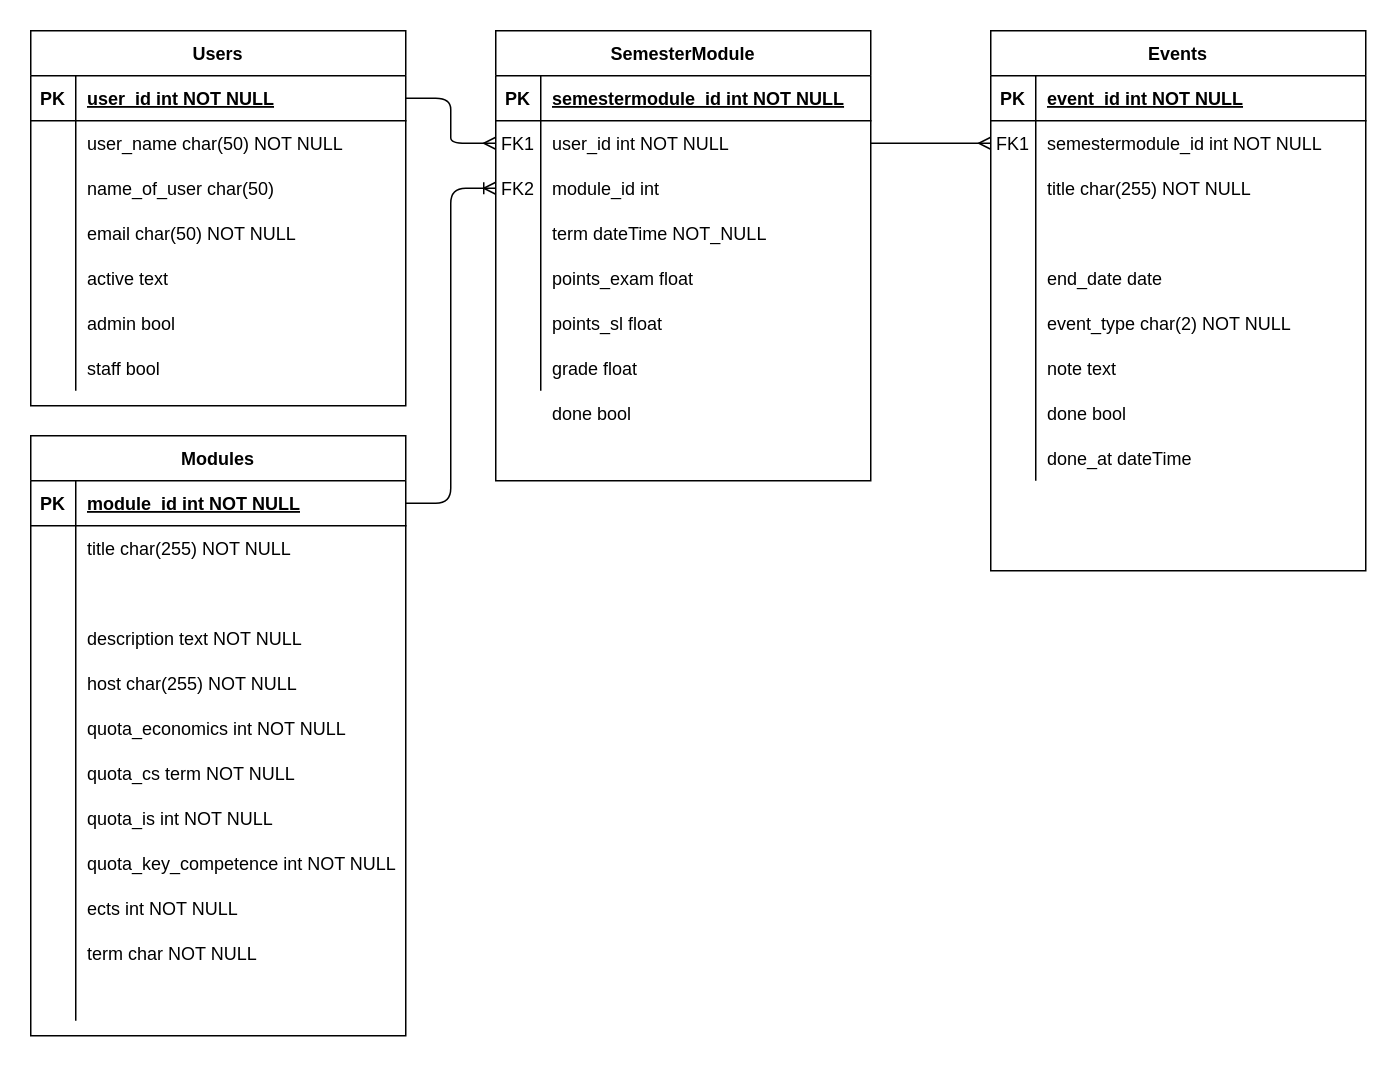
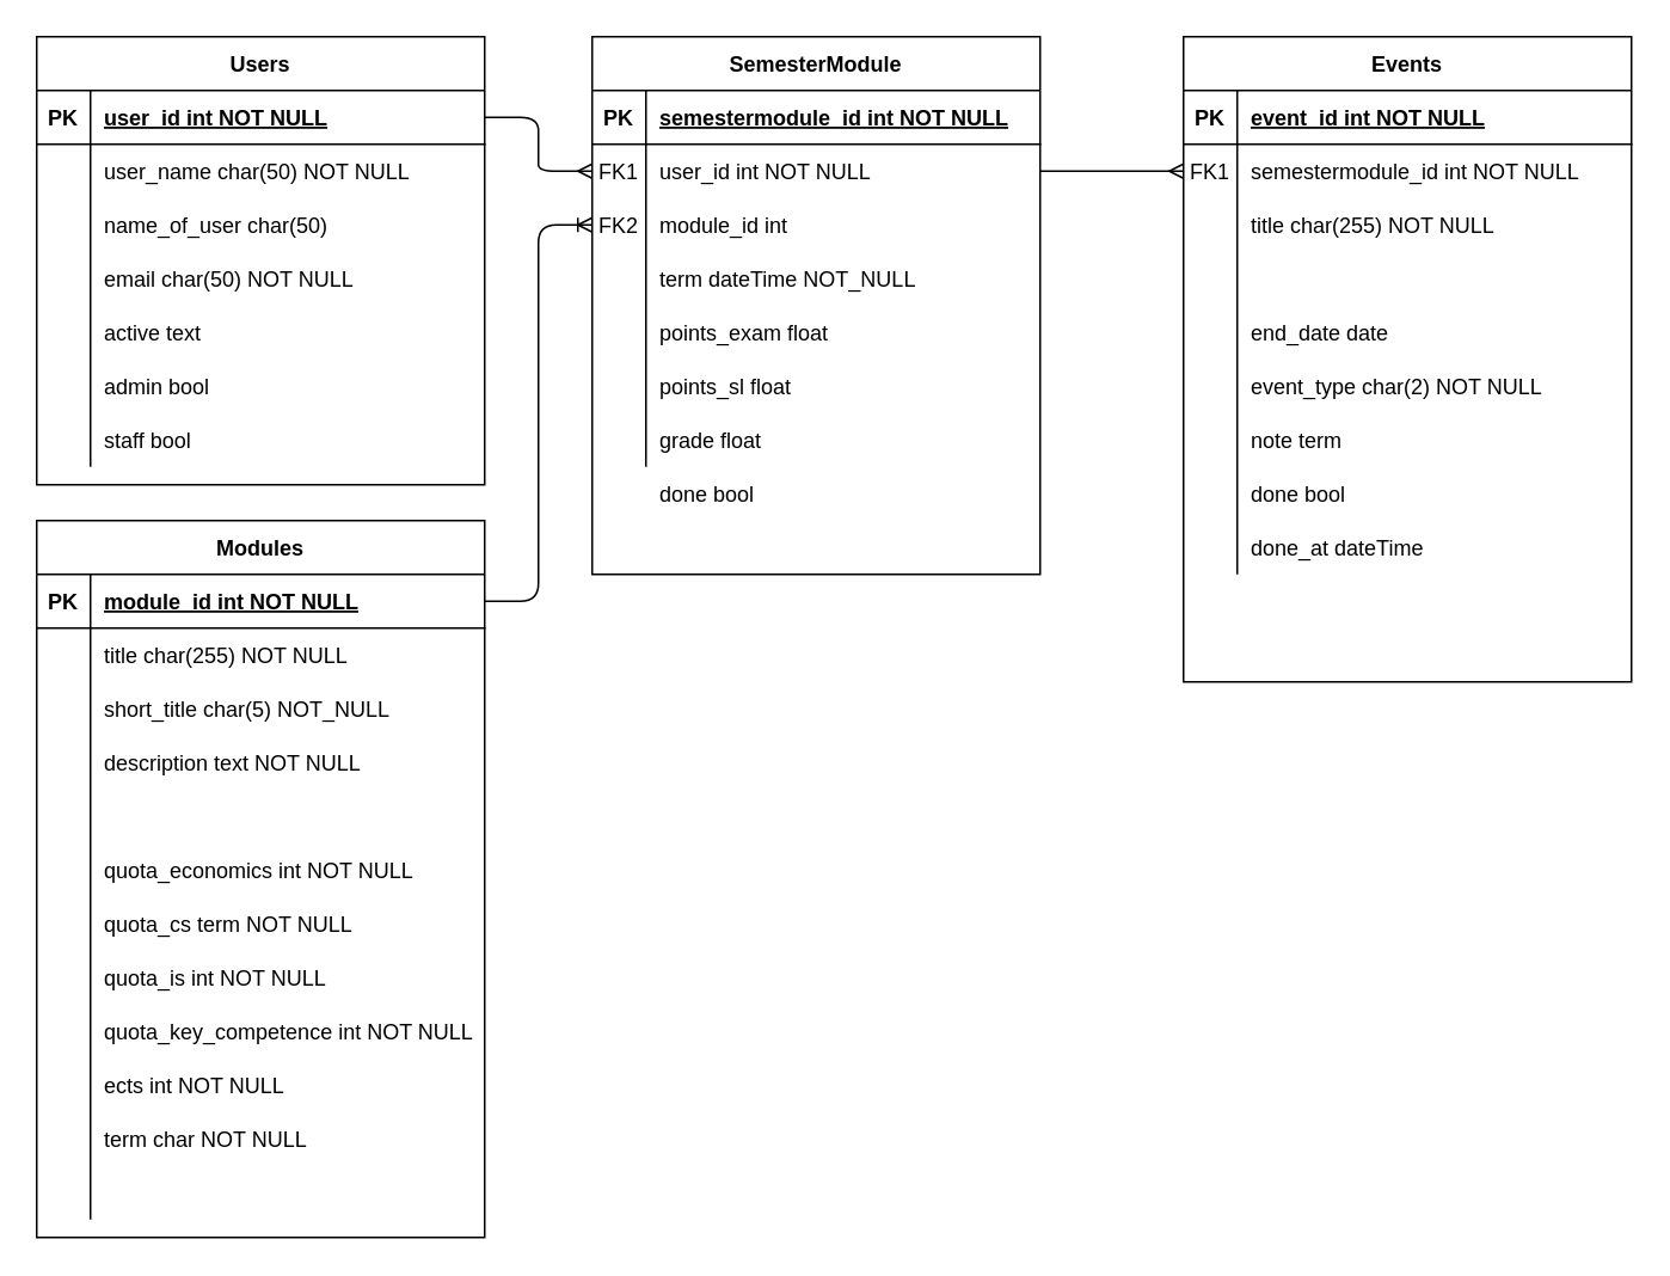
- <mxCell id="22" value="note text" style="shape=partialRectangle;overflow=hidden;connectable=0;fillColor=none;top=0;left=0;bottom=0;right=0;align=left;spacingLeft=6;" vertex="1" parent="20"><mxGeometry x="30" width="220" height="30" as="geometry" /></mxCell>
+ <mxCell id="22" value="note term" style="shape=partialRectangle;overflow=hidden;connectable=0;fillColor=none;top=0;left=0;bottom=0;right=0;align=left;spacingLeft=6;" vertex="1" parent="20"><mxGeometry x="30" width="220" height="30" as="geometry" /></mxCell>
+ <mxCell id="38" value="short_title char(5) NOT_NULL" style="shape=partialRectangle;overflow=hidden;connectable=0;fillColor=none;top=0;left=0;bottom=0;right=0;align=left;spacingLeft=6;" parent="36" vertex="1"><mxGeometry x="30" width="220" height="30" as="geometry" /></mxCell>
- <mxCell id="44" value="host char(255) NOT NULL" style="shape=partialRectangle;overflow=hidden;connectable=0;fillColor=none;top=0;left=0;bottom=0;right=0;align=left;spacingLeft=6;" parent="42" vertex="1"><mxGeometry x="30" width="220" height="30" as="geometry" /></mxCell>
